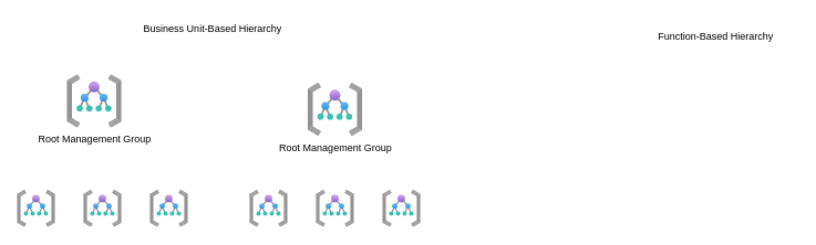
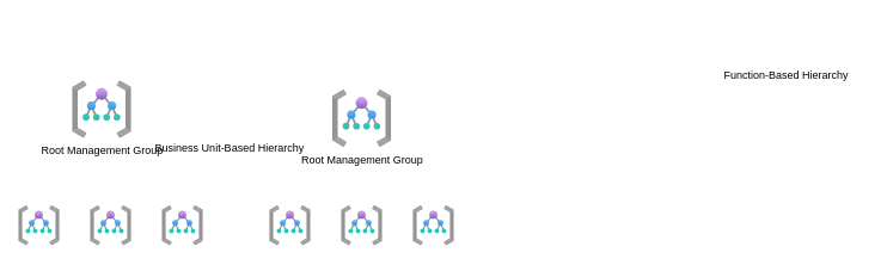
- <mxCell id="3" value="Business Unit-Based Hierarchy" style="text;html=1;align=center;verticalAlign=middle;resizable=0;points=[];autosize=1;strokeColor=none;fillColor=none;" vertex="1" parent="1"><mxGeometry x="160" y="20" width="190" height="30" as="geometry" /></mxCell>
+ <mxCell id="3" value="Business Unit-Based Hierarchy" style="text;html=1;align=center;verticalAlign=middle;resizable=0;points=[];autosize=1;strokeColor=none;fillColor=none;" vertex="1" parent="1"><mxGeometry x="160" y="150" width="190" height="30" as="geometry" /></mxCell>
- <mxCell id="11" value="Function-Based Hierarchy" style="text;whiteSpace=wrap;html=1;" vertex="1" parent="1"><mxGeometry x="790" y="30" width="170" height="40" as="geometry" /></mxCell>
+ <mxCell id="11" value="Function-Based Hierarchy" style="text;whiteSpace=wrap;html=1;" vertex="1" parent="1"><mxGeometry x="805" y="70" width="170" height="40" as="geometry" /></mxCell>
